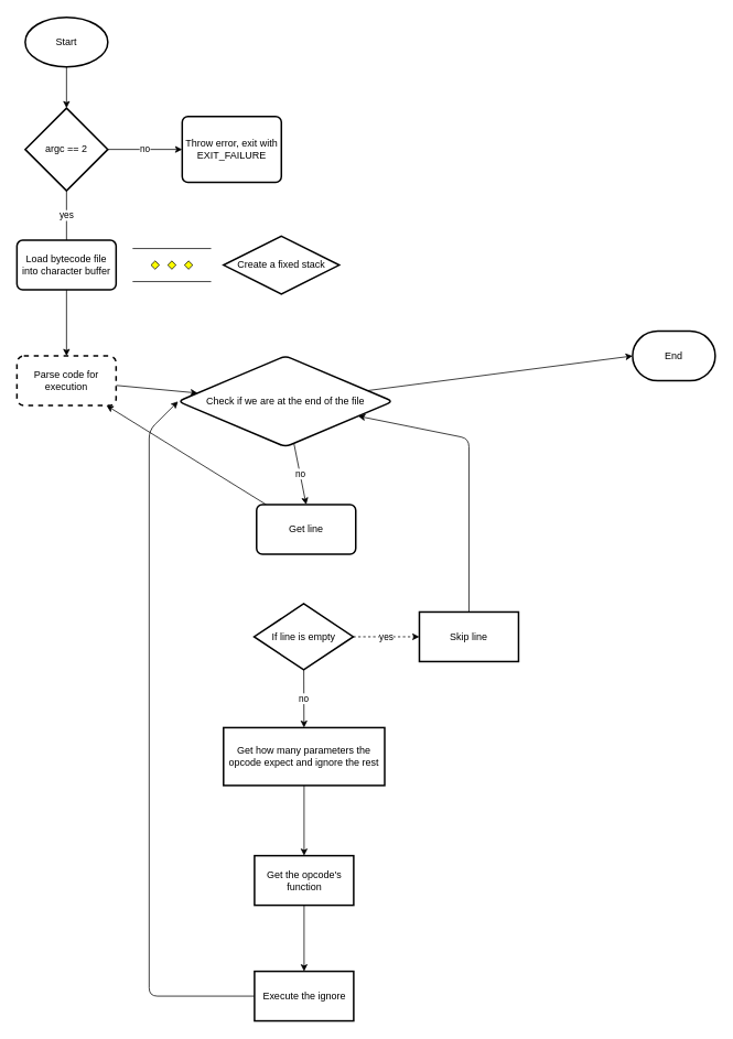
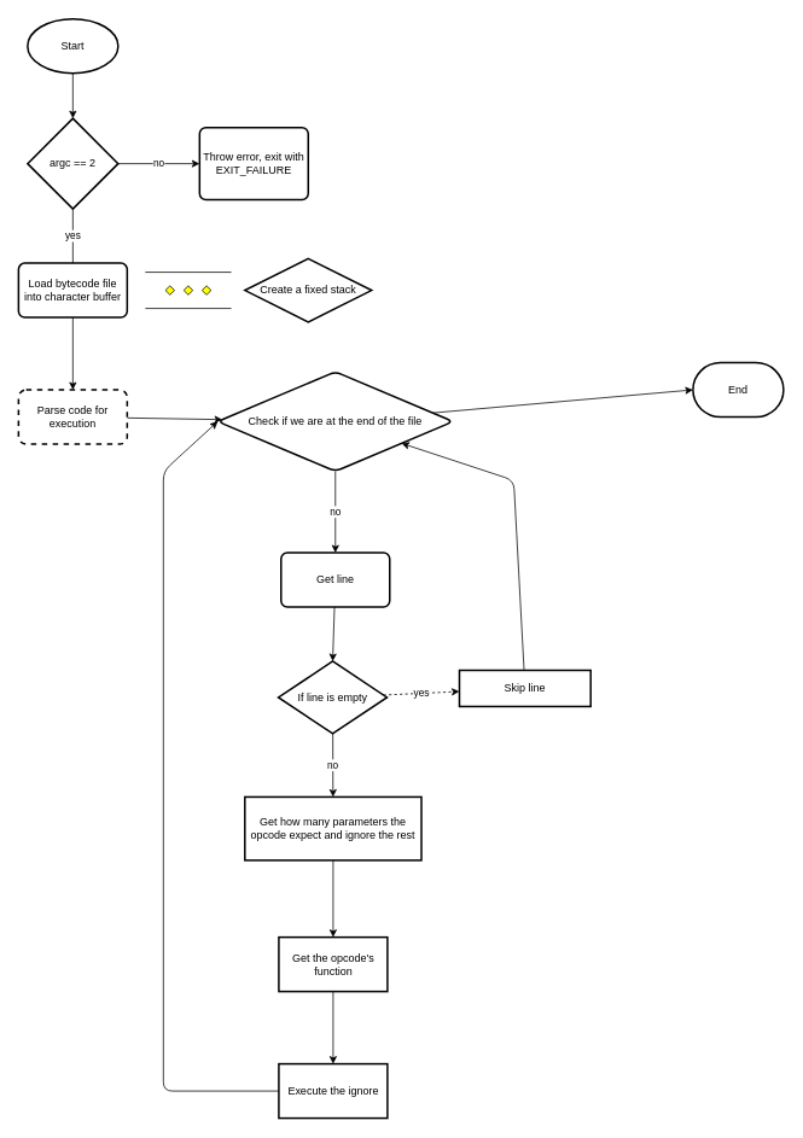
- <mxCell id="29" value="Check if we are at the end of the file" style="rhombus;whiteSpace=wrap;html=1;rounded=1;arcSize=14;strokeWidth=2;" vertex="1" parent="1"><mxGeometry x="215" y="430" width="260" height="110" as="geometry" /></mxCell>
+ <mxCell id="29" value="Check if we are at the end of the file" style="rhombus;whiteSpace=wrap;html=1;rounded=1;arcSize=14;strokeWidth=2;" vertex="1" parent="1"><mxGeometry x="240" y="410" width="260" height="110" as="geometry" /></mxCell>
- <mxCell id="9" style="edgeStyle=none;html=1;" edge="1" parent="1" source="10" target="14"><mxGeometry relative="1" as="geometry"><mxPoint x="370" y="710" as="targetPoint" /></mxGeometry></mxCell>
+ <mxCell id="9" style="edgeStyle=none;html=1;entryX=0.5;entryY=0;entryDx=0;entryDy=0;" edge="1" parent="1" source="10" target="18"><mxGeometry relative="1" as="geometry"><mxPoint x="370" y="710" as="targetPoint" /></mxGeometry></mxCell>
- <mxCell id="20" value="Skip line" style="whiteSpace=wrap;html=1;strokeWidth=2;" vertex="1" parent="1"><mxGeometry x="507" y="740" width="120" height="60" as="geometry" /></mxCell>
+ <mxCell id="20" value="Skip line" style="whiteSpace=wrap;html=1;strokeWidth=2;" vertex="1" parent="1"><mxGeometry x="507" y="740" width="145" height="40" as="geometry" /></mxCell>
